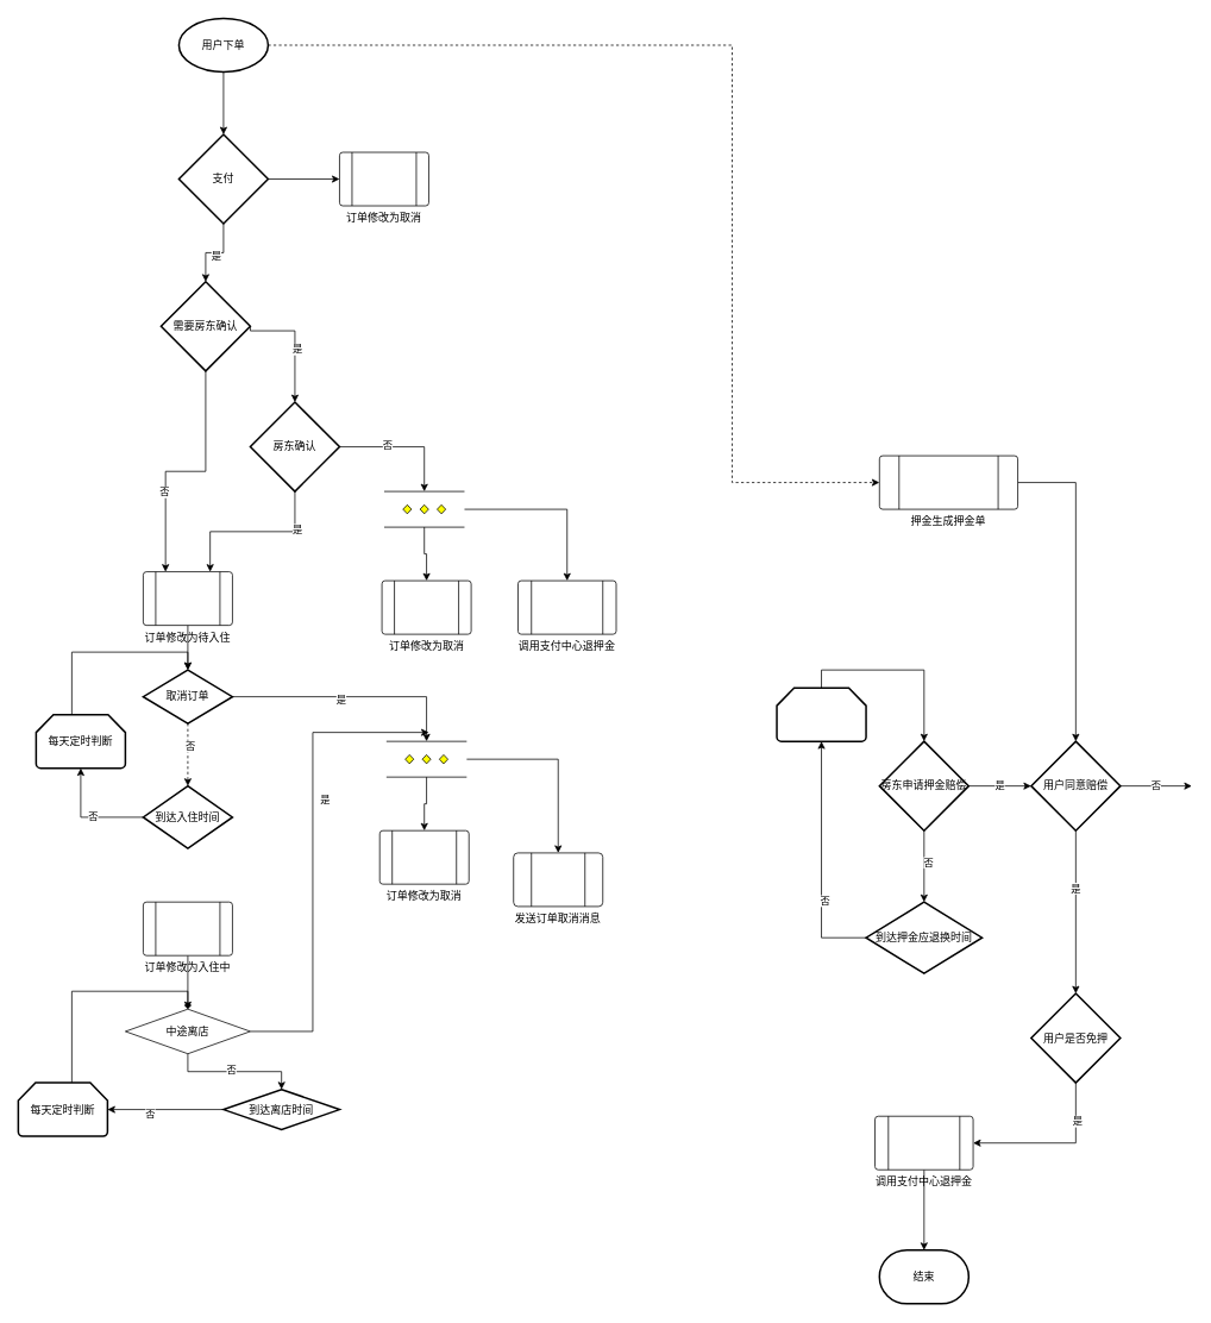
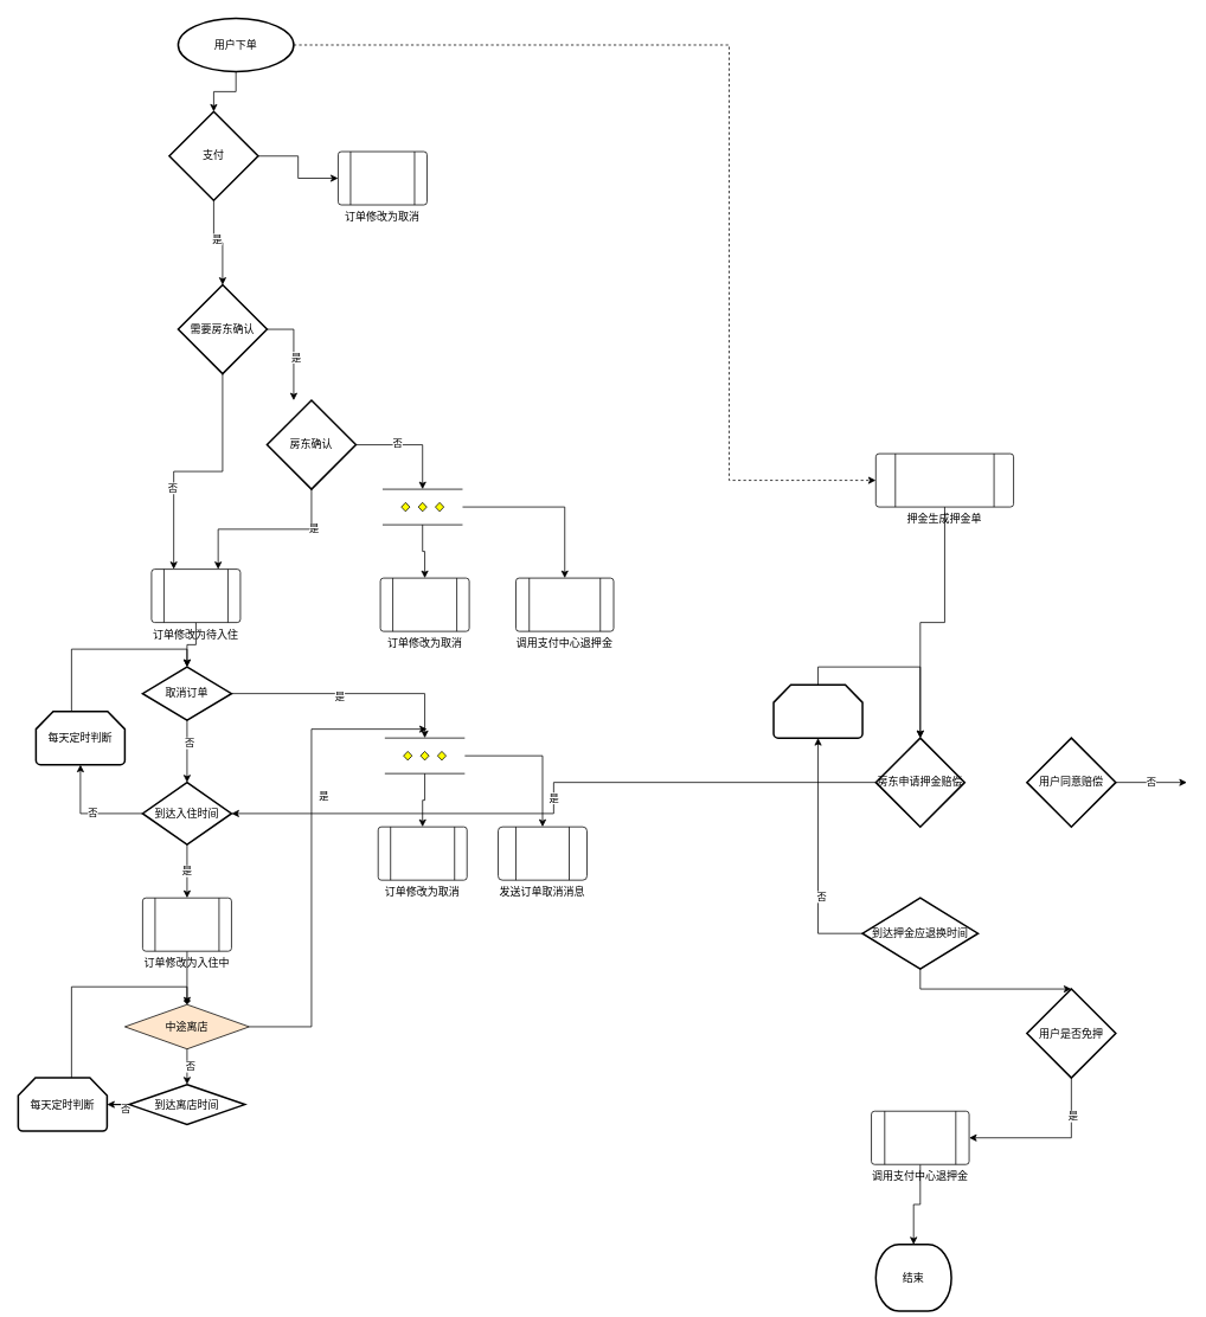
- <mxCell id="15" value="用户下单" style="strokeWidth=2;html=1;shape=mxgraph.flowchart.start_1;whiteSpace=wrap;" vertex="1" parent="1"><mxGeometry x="200" y="20" width="100" height="60" as="geometry" /></mxCell>
+ <mxCell id="15" value="用户下单" style="strokeWidth=2;html=1;shape=mxgraph.flowchart.start_1;whiteSpace=wrap;" vertex="1" parent="1"><mxGeometry x="200" y="20" width="130" height="60" as="geometry" /></mxCell>
- <mxCell id="22" value="支付" style="strokeWidth=2;html=1;shape=mxgraph.flowchart.decision;whiteSpace=wrap;" vertex="1" parent="1"><mxGeometry x="200" y="150" width="100" height="100" as="geometry" /></mxCell>
+ <mxCell id="22" value="支付" style="strokeWidth=2;html=1;shape=mxgraph.flowchart.decision;whiteSpace=wrap;" vertex="1" parent="1"><mxGeometry x="190" y="125" width="100" height="100" as="geometry" /></mxCell>
- <mxCell id="7" value="需要房东确认" style="strokeWidth=2;html=1;shape=mxgraph.flowchart.decision;whiteSpace=wrap;" vertex="1" parent="1"><mxGeometry x="180" y="315" width="100" height="100" as="geometry" /></mxCell>
+ <mxCell id="7" value="需要房东确认" style="strokeWidth=2;html=1;shape=mxgraph.flowchart.decision;whiteSpace=wrap;" vertex="1" parent="1"><mxGeometry x="200" y="320" width="100" height="100" as="geometry" /></mxCell>
- <mxCell id="12" value="房东确认" style="strokeWidth=2;html=1;shape=mxgraph.flowchart.decision;whiteSpace=wrap;" vertex="1" parent="1"><mxGeometry x="280" y="450" width="100" height="100" as="geometry" /></mxCell>
+ <mxCell id="12" value="房东确认" style="strokeWidth=2;html=1;shape=mxgraph.flowchart.decision;whiteSpace=wrap;" vertex="1" parent="1"><mxGeometry x="300" y="450" width="100" height="100" as="geometry" /></mxCell>
- <mxCell id="16" style="edgeStyle=orthogonalEdgeStyle;rounded=0;orthogonalLoop=1;jettySize=auto;html=1;" edge="1" parent="1" source="17" target="68"><mxGeometry relative="1" as="geometry" /></mxCell>
+ <mxCell id="16" style="edgeStyle=orthogonalEdgeStyle;rounded=0;orthogonalLoop=1;jettySize=auto;html=1;entryX=0.5;entryY=0;entryDx=0;entryDy=0;entryPerimeter=0;" edge="1" parent="1" source="17" target="64"><mxGeometry relative="1" as="geometry" /></mxCell>
- <mxCell id="24" value="订单修改为待入住" style="verticalLabelPosition=bottom;verticalAlign=top;html=1;shape=process;whiteSpace=wrap;rounded=1;size=0.14;arcSize=6;" vertex="1" parent="1"><mxGeometry x="160" y="640" width="100" height="60" as="geometry" /></mxCell>
+ <mxCell id="24" value="订单修改为待入住" style="verticalLabelPosition=bottom;verticalAlign=top;html=1;shape=process;whiteSpace=wrap;rounded=1;size=0.14;arcSize=6;" vertex="1" parent="1"><mxGeometry x="170" y="640" width="100" height="60" as="geometry" /></mxCell>
- <mxCell id="28" style="edgeStyle=orthogonalEdgeStyle;rounded=0;orthogonalLoop=1;jettySize=auto;html=1;exitX=0.5;exitY=1;exitDx=0;exitDy=0;exitPerimeter=0;entryX=0.5;entryY=0;entryDx=0;entryDy=0;entryPerimeter=0;dashed=1;" edge="1" parent="1" source="32" target="51"><mxGeometry relative="1" as="geometry" /></mxCell>
+ <mxCell id="28" style="edgeStyle=orthogonalEdgeStyle;rounded=0;orthogonalLoop=1;jettySize=auto;html=1;exitX=0.5;exitY=1;exitDx=0;exitDy=0;exitPerimeter=0;entryX=0.5;entryY=0;entryDx=0;entryDy=0;entryPerimeter=0;" edge="1" parent="1" source="32" target="51"><mxGeometry relative="1" as="geometry" /></mxCell>
- <mxCell id="63" value="是" style="edgeStyle=orthogonalEdgeStyle;rounded=0;orthogonalLoop=1;jettySize=auto;html=1;entryX=0;entryY=0.5;entryDx=0;entryDy=0;entryPerimeter=0;" edge="1" parent="1" source="64" target="68"><mxGeometry relative="1" as="geometry" /></mxCell>
+ <mxCell id="63" value="是" style="edgeStyle=orthogonalEdgeStyle;rounded=0;orthogonalLoop=1;jettySize=auto;html=1;" edge="1" parent="1" source="64" target="51"><mxGeometry relative="1" as="geometry" /></mxCell>
- <mxCell id="61" style="edgeStyle=orthogonalEdgeStyle;rounded=0;orthogonalLoop=1;jettySize=auto;html=1;entryX=0.5;entryY=0;entryDx=0;entryDy=0;entryPerimeter=0;" edge="1" parent="1" source="64" target="72"><mxGeometry relative="1" as="geometry" /></mxCell>
- <mxCell id="62" value="否" style="edgeLabel;html=1;align=center;verticalAlign=middle;resizable=0;points=[];" vertex="1" connectable="0" parent="61"><mxGeometry x="-0.125" y="4" relative="1" as="geometry"><mxPoint as="offset" /></mxGeometry></mxCell>
+ <mxCell id="48" value="是" style="edgeStyle=orthogonalEdgeStyle;rounded=0;orthogonalLoop=1;jettySize=auto;html=1;entryX=0.5;entryY=0;entryDx=0;entryDy=0;" edge="1" parent="1" source="51" target="42"><mxGeometry relative="1" as="geometry" /></mxCell>
- <mxCell id="40" value="发送订单取消消息" style="verticalLabelPosition=bottom;verticalAlign=top;html=1;shape=process;whiteSpace=wrap;rounded=1;size=0.2;arcSize=8;" vertex="1" parent="1"><mxGeometry x="575" y="955" width="100" height="60" as="geometry" /></mxCell>
+ <mxCell id="40" value="发送订单取消消息" style="verticalLabelPosition=bottom;verticalAlign=top;html=1;shape=process;whiteSpace=wrap;rounded=1;size=0.2;arcSize=8;" vertex="1" parent="1"><mxGeometry x="560" y="930" width="100" height="60" as="geometry" /></mxCell>
- <mxCell id="65" style="edgeStyle=orthogonalEdgeStyle;rounded=0;orthogonalLoop=1;jettySize=auto;html=1;exitX=0.5;exitY=1;exitDx=0;exitDy=0;exitPerimeter=0;entryX=0.5;entryY=0;entryDx=0;entryDy=0;entryPerimeter=0;" edge="1" parent="1" source="68" target="76"><mxGeometry relative="1" as="geometry"><mxPoint x="1205" y="1030" as="targetPoint" /></mxGeometry></mxCell>
- <mxCell id="66" value="是" style="edgeLabel;html=1;align=center;verticalAlign=middle;resizable=0;points=[];" vertex="1" connectable="0" parent="65"><mxGeometry x="-0.3" y="-1" relative="1" as="geometry"><mxPoint as="offset" /></mxGeometry></mxCell>
+ <mxCell id="71" style="edgeStyle=orthogonalEdgeStyle;rounded=0;orthogonalLoop=1;jettySize=auto;html=1;entryX=0.5;entryY=0;entryDx=0;entryDy=0;entryPerimeter=0;" edge="1" parent="1" source="72" target="76"><mxGeometry relative="1" as="geometry"><mxPoint x="1040" y="1200" as="targetPoint" /><Array as="points"><mxPoint x="1035" y="1113" /></Array></mxGeometry></mxCell>
- <mxCell id="47" value="中途离店" style="rhombus;whiteSpace=wrap;html=1;" vertex="1" parent="1"><mxGeometry x="140" y="1130" width="140" height="50" as="geometry" /></mxCell>
+ <mxCell id="47" value="中途离店" style="rhombus;whiteSpace=wrap;html=1;fillColor=#ffe6cc;" vertex="1" parent="1"><mxGeometry x="140" y="1130" width="140" height="50" as="geometry" /></mxCell>
- <mxCell id="56" value="到达离店时间" style="strokeWidth=2;html=1;shape=mxgraph.flowchart.decision;whiteSpace=wrap;" vertex="1" parent="1"><mxGeometry x="250" y="1220" width="130" height="45" as="geometry" /></mxCell>
+ <mxCell id="56" value="到达离店时间" style="strokeWidth=2;html=1;shape=mxgraph.flowchart.decision;whiteSpace=wrap;" vertex="1" parent="1"><mxGeometry x="145" y="1220" width="130" height="45" as="geometry" /></mxCell>
- <mxCell id="73" value="结束" style="strokeWidth=2;html=1;shape=mxgraph.flowchart.terminator;whiteSpace=wrap;" vertex="1" parent="1"><mxGeometry x="985" y="1400" width="100" height="60" as="geometry" /></mxCell>
+ <mxCell id="73" value="结束" style="strokeWidth=2;html=1;shape=mxgraph.flowchart.terminator;whiteSpace=wrap;" vertex="1" parent="1"><mxGeometry x="985" y="1400" width="85" height="75" as="geometry" /></mxCell>
